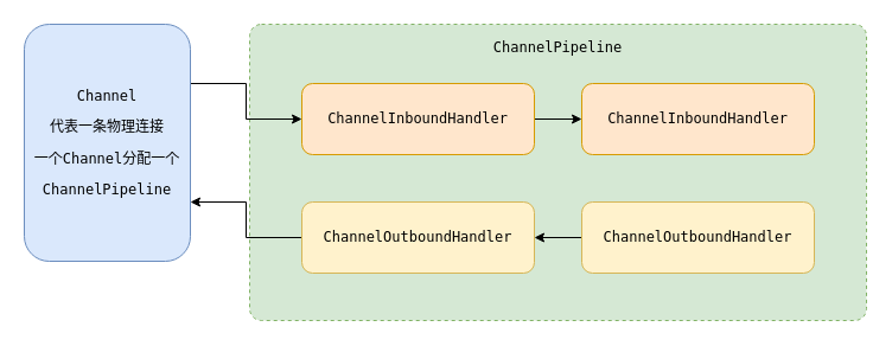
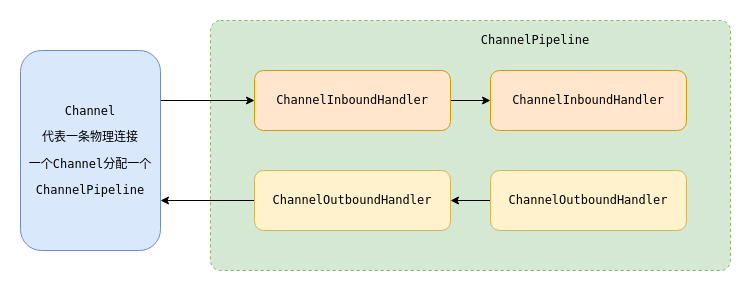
- <mxCell id="12" value="&lt;pre&gt;ChannelPipeline&lt;/pre&gt;" style="text;html=1;strokeColor=none;fillColor=none;align=center;verticalAlign=middle;whiteSpace=wrap;rounded=0;" vertex="1" parent="1"><mxGeometry x="408" y="30" width="124" height="20" as="geometry" /></mxCell>
+ <mxCell id="12" value="&lt;pre&gt;ChannelPipeline&lt;/pre&gt;" style="text;html=1;strokeColor=none;fillColor=none;align=center;verticalAlign=middle;whiteSpace=wrap;rounded=0;" vertex="1" parent="1"><mxGeometry x="473" y="30" width="124" height="20" as="geometry" /></mxCell>
- <mxCell id="4" value="&lt;pre&gt;Channel&lt;/pre&gt;&lt;pre&gt;代表一条物理连接&lt;/pre&gt;&lt;pre&gt;一个Channel分配一个&lt;/pre&gt;&lt;pre&gt;&lt;pre&gt;ChannelPipeline&lt;/pre&gt;&lt;/pre&gt;" style="rounded=1;whiteSpace=wrap;html=1;fillColor=#dae8fc;strokeColor=#6c8ebf;" vertex="1" parent="1"><mxGeometry x="20" y="20" width="140" height="200" as="geometry" /></mxCell>
+ <mxCell id="4" value="&lt;pre&gt;Channel&lt;/pre&gt;&lt;pre&gt;代表一条物理连接&lt;/pre&gt;&lt;pre&gt;一个Channel分配一个&lt;/pre&gt;&lt;pre&gt;&lt;pre&gt;ChannelPipeline&lt;/pre&gt;&lt;/pre&gt;" style="rounded=1;whiteSpace=wrap;html=1;fillColor=#dae8fc;strokeColor=#6c8ebf;" vertex="1" parent="1"><mxGeometry x="20" y="50" width="140" height="200" as="geometry" /></mxCell>
